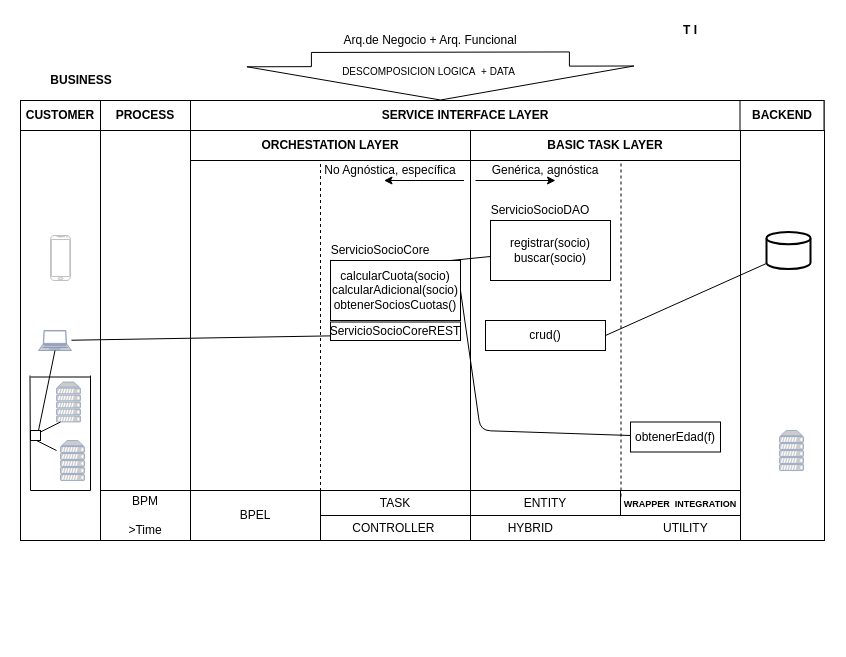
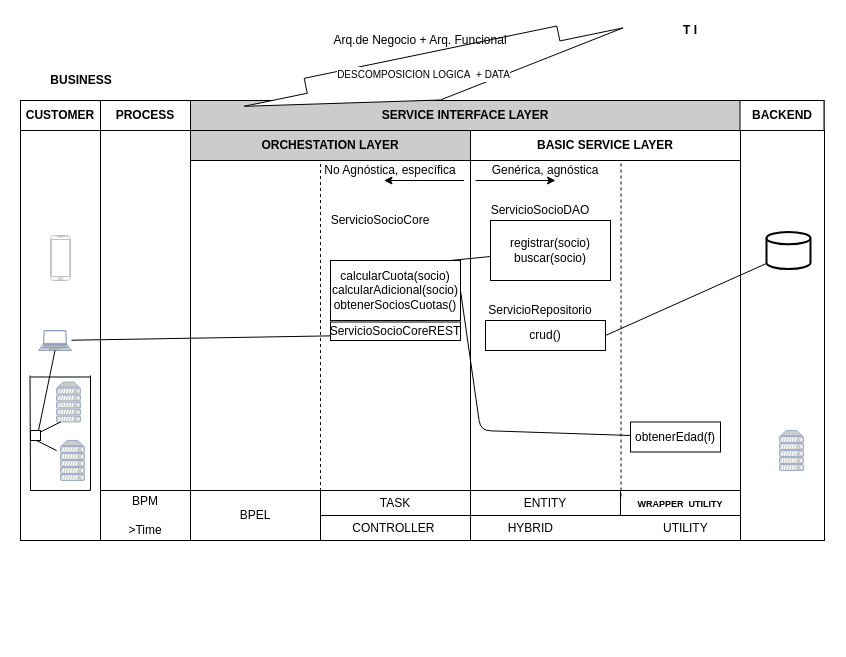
- <mxCell id="43" value="Arq.de Negocio + Arq. Funcional" style="text;html=1;strokeColor=none;fillColor=none;align=center;verticalAlign=middle;whiteSpace=wrap;rounded=0;" parent="1" vertex="1"><mxGeometry x="320" width="220" height="20" as="geometry" y="30" /></mxCell>
+ <mxCell id="43" value="Arq.de Negocio + Arq. Funcional" style="text;html=1;strokeColor=none;fillColor=none;align=center;verticalAlign=middle;whiteSpace=wrap;rounded=0;" parent="1" vertex="1"><mxGeometry x="310" y="30" width="220" height="20" as="geometry" /></mxCell>
- <mxCell id="8" value="&lt;b&gt;SERVICE INTERFACE LAYER&lt;/b&gt;" style="rounded=0;whiteSpace=wrap;html=1;" parent="1" vertex="1"><mxGeometry x="190" y="100" width="550" height="30" as="geometry" /></mxCell>
+ <mxCell id="8" value="&lt;b&gt;SERVICE INTERFACE LAYER&lt;/b&gt;" style="rounded=0;whiteSpace=wrap;html=1;fillColor=#cccccc;" parent="1" vertex="1"><mxGeometry x="190" y="100" width="550" height="30" as="geometry" /></mxCell>
- <mxCell id="9" value="&lt;b&gt;ORCHESTATION LAYER&lt;/b&gt;" style="rounded=0;whiteSpace=wrap;html=1;" parent="1" vertex="1"><mxGeometry x="190" y="130" width="280" height="30" as="geometry" /></mxCell>
+ <mxCell id="9" value="&lt;b&gt;ORCHESTATION LAYER&lt;/b&gt;" style="rounded=0;whiteSpace=wrap;html=1;fillColor=#cccccc;" parent="1" vertex="1"><mxGeometry x="190" y="130" width="280" height="30" as="geometry" /></mxCell>
- <mxCell id="6" value="&lt;div style=&quot;text-align: right&quot;&gt;&lt;b&gt;BASIC TASK LAYER&lt;/b&gt;&lt;/div&gt;" style="rounded=0;whiteSpace=wrap;html=1;" parent="1" vertex="1"><mxGeometry x="470" y="130" width="270" height="30" as="geometry" /></mxCell>
+ <mxCell id="6" value="&lt;div style=&quot;text-align: right&quot;&gt;&lt;b&gt;BASIC SERVICE LAYER&lt;/b&gt;&lt;/div&gt;" style="rounded=0;whiteSpace=wrap;html=1;" parent="1" vertex="1"><mxGeometry x="470" y="130" width="270" height="30" as="geometry" /></mxCell>
- <mxCell id="53" value="ServicioSocioCore" style="text;html=1;strokeColor=none;fillColor=none;align=center;verticalAlign=middle;whiteSpace=wrap;rounded=0;" vertex="1" parent="1"><mxGeometry x="360" y="240" width="40" height="20" as="geometry" /></mxCell>
+ <mxCell id="53" value="ServicioSocioCore" style="text;html=1;strokeColor=none;fillColor=none;align=center;verticalAlign=middle;whiteSpace=wrap;rounded=0;" vertex="1" parent="1"><mxGeometry x="360" y="210" width="40" height="20" as="geometry" /></mxCell>
+ <mxCell id="57" value="ServicioRepositorio" style="text;html=1;strokeColor=none;fillColor=none;align=center;verticalAlign=middle;whiteSpace=wrap;rounded=0;" vertex="1" parent="1"><mxGeometry x="520" y="300" width="40" height="20" as="geometry" /></mxCell>
- <mxCell id="15" value="&lt;font style=&quot;font-size: 9px&quot;&gt;&lt;b&gt;WRAPPER&amp;nbsp; INTEGRATION&lt;/b&gt;&lt;/font&gt;" style="rounded=0;whiteSpace=wrap;html=1;" parent="1" vertex="1"><mxGeometry x="620" y="490" width="120" height="25" as="geometry" /></mxCell>
+ <mxCell id="15" value="&lt;font style=&quot;font-size: 9px&quot;&gt;&lt;b&gt;WRAPPER&amp;nbsp; UTILITY&lt;/b&gt;&lt;/font&gt;" style="rounded=0;whiteSpace=wrap;html=1;" parent="1" vertex="1"><mxGeometry x="620" y="490" width="120" height="25" as="geometry" /></mxCell>
